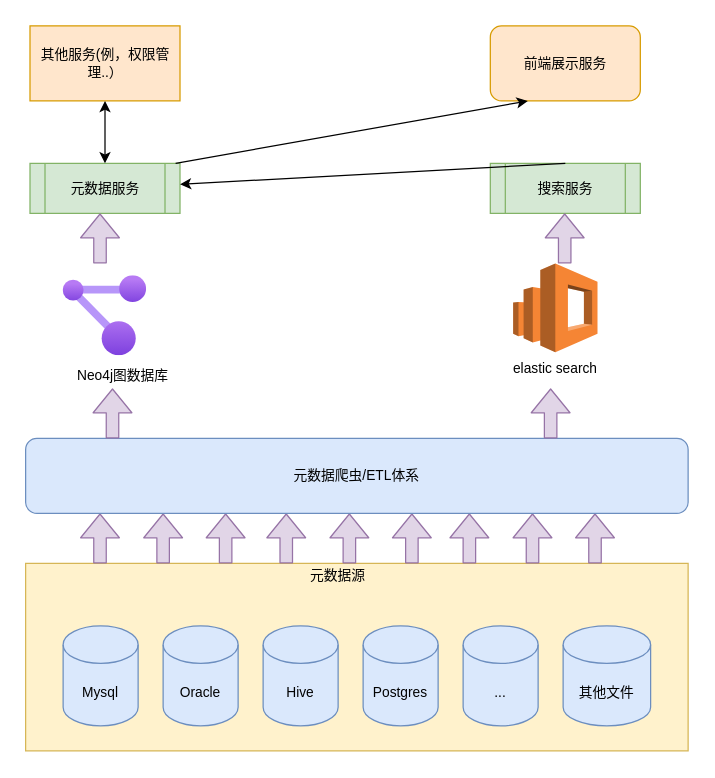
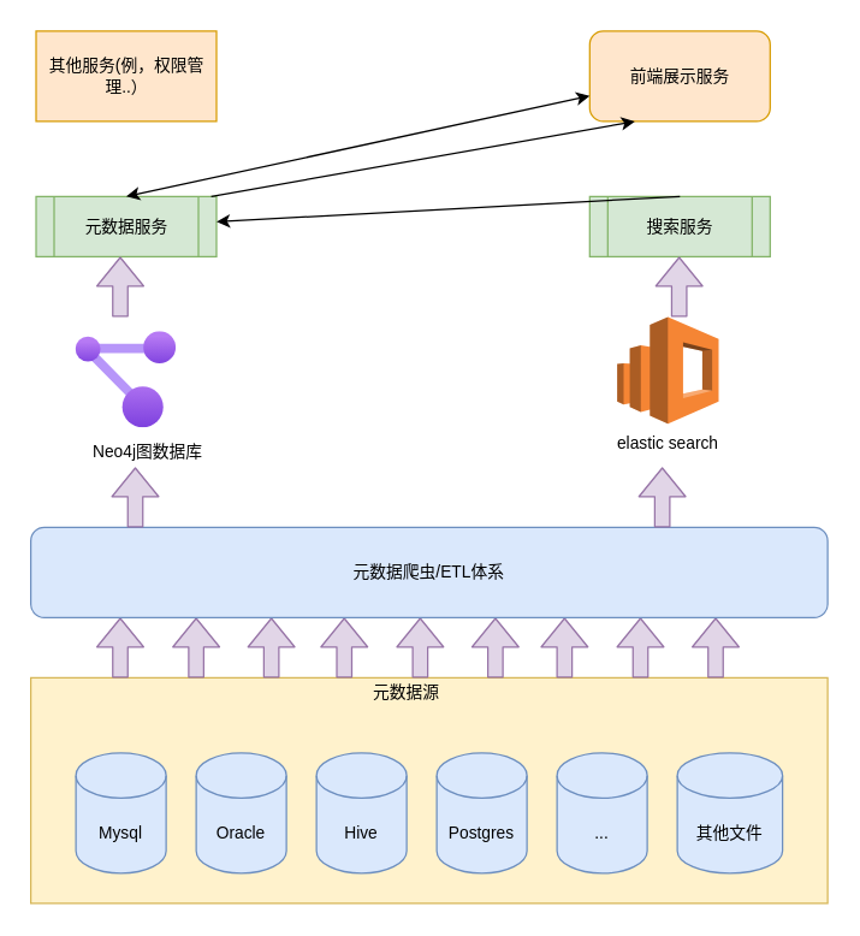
- <mxCell id="35" value="" style="endArrow=classic;html=1;fontSize=11;entryX=0.5;entryY=1;entryDx=0;entryDy=0;exitX=0.5;exitY=0;exitDx=0;exitDy=0;startArrow=classic;startFill=1;" edge="1" parent="2" source="27" target="34"><mxGeometry width="50" height="50" relative="1" as="geometry"><mxPoint x="60" y="110" as="sourcePoint" /><mxPoint x="90" y="80" as="targetPoint" /></mxGeometry></mxCell>
+ <mxCell id="35" value="" style="endArrow=classic;html=1;fontSize=11;exitX=0.5;exitY=0;exitDx=0;exitDy=0;startArrow=classic;startFill=1;" edge="1" parent="2" source="27" target="31"><mxGeometry width="50" height="50" relative="1" as="geometry"><mxPoint x="60" y="110" as="sourcePoint" /><mxPoint x="90" y="80" as="targetPoint" /></mxGeometry></mxCell>
